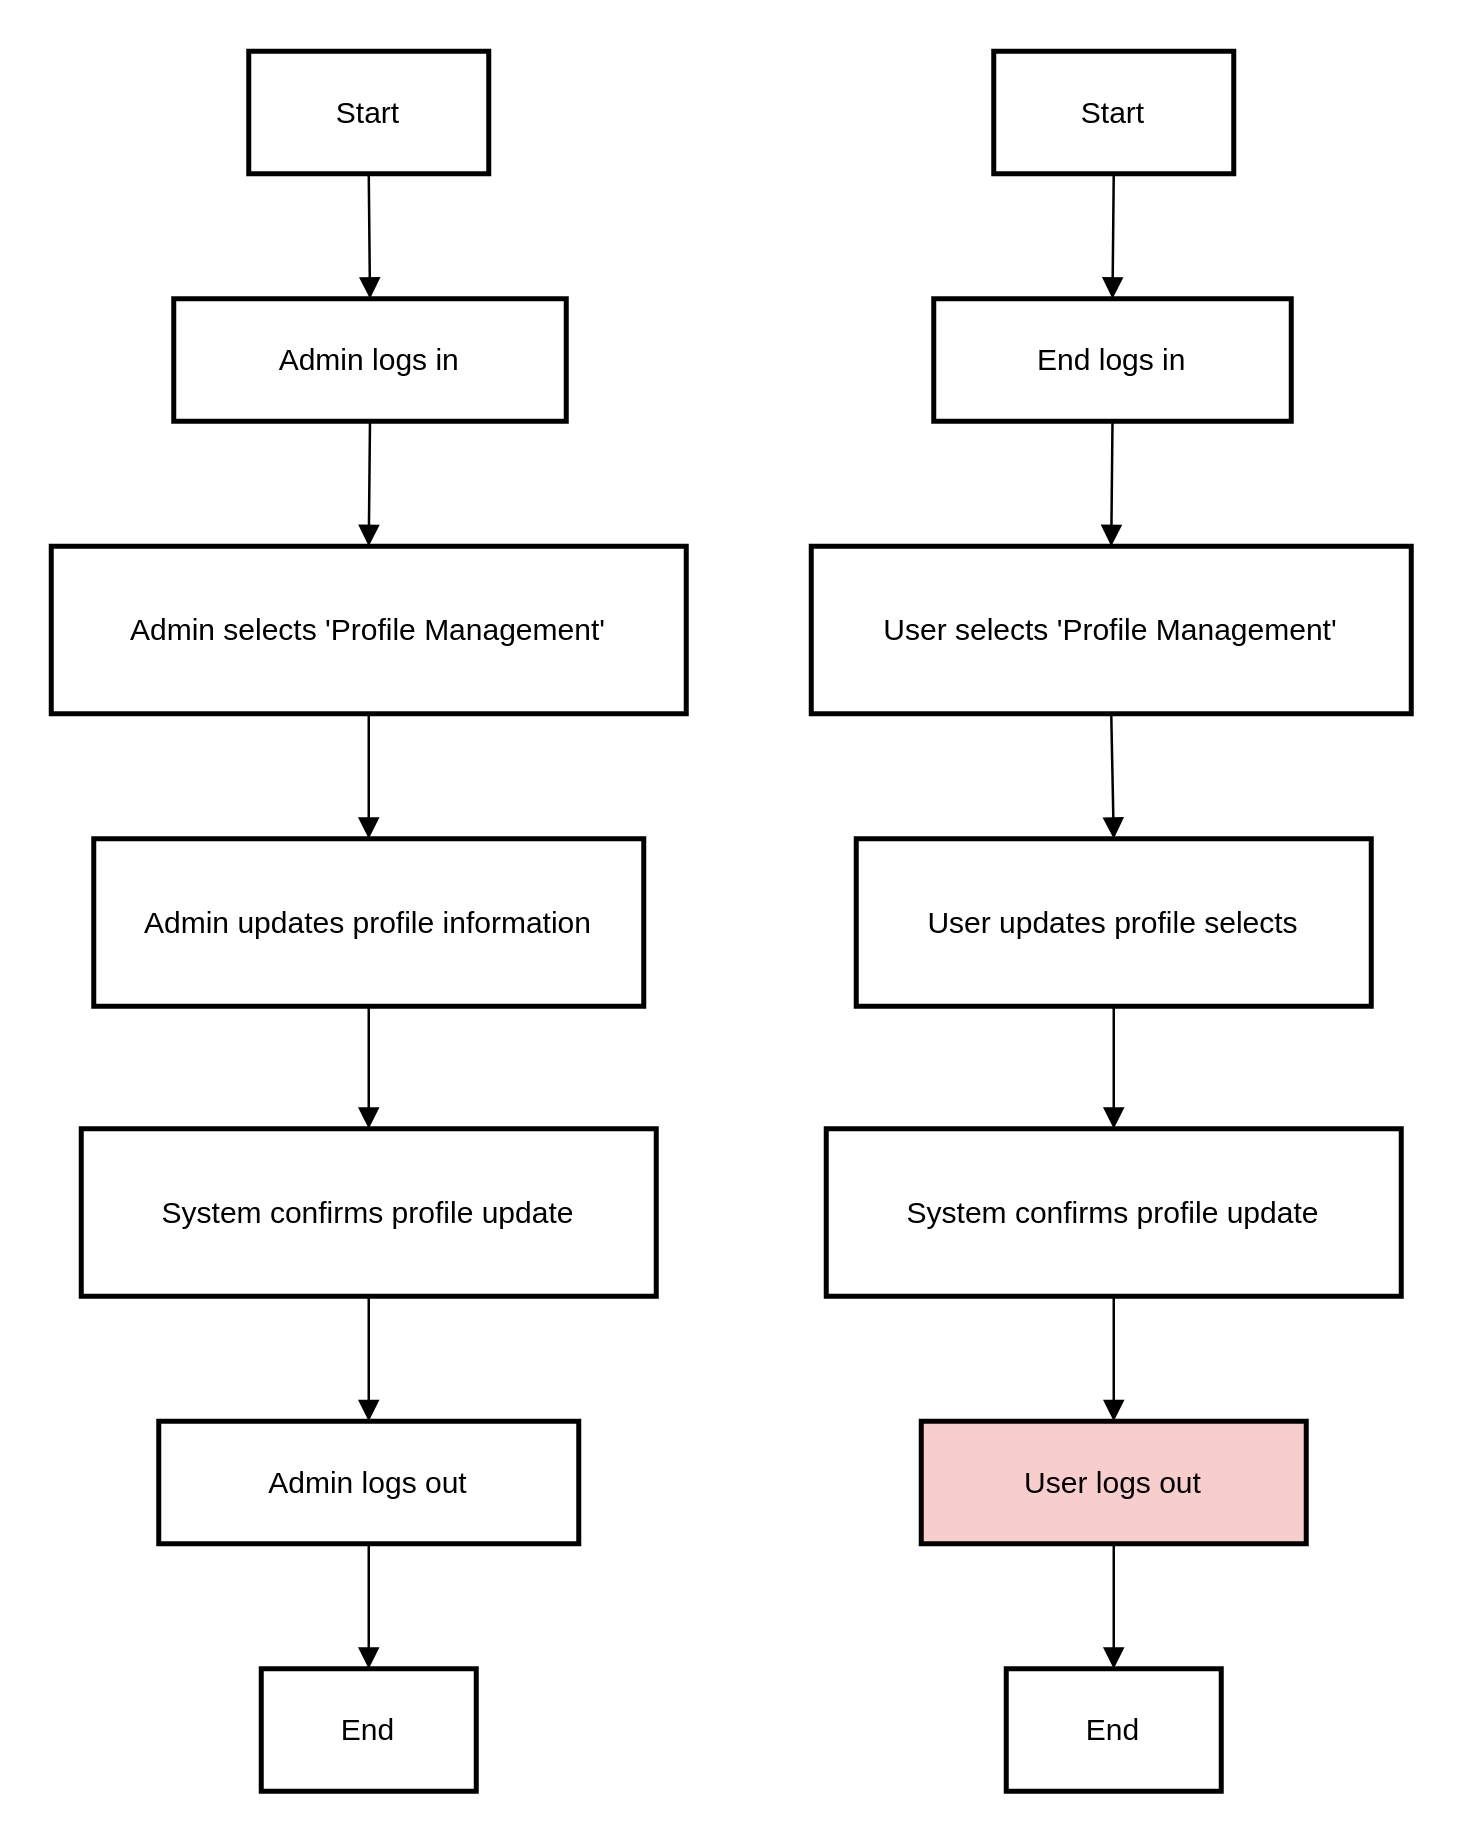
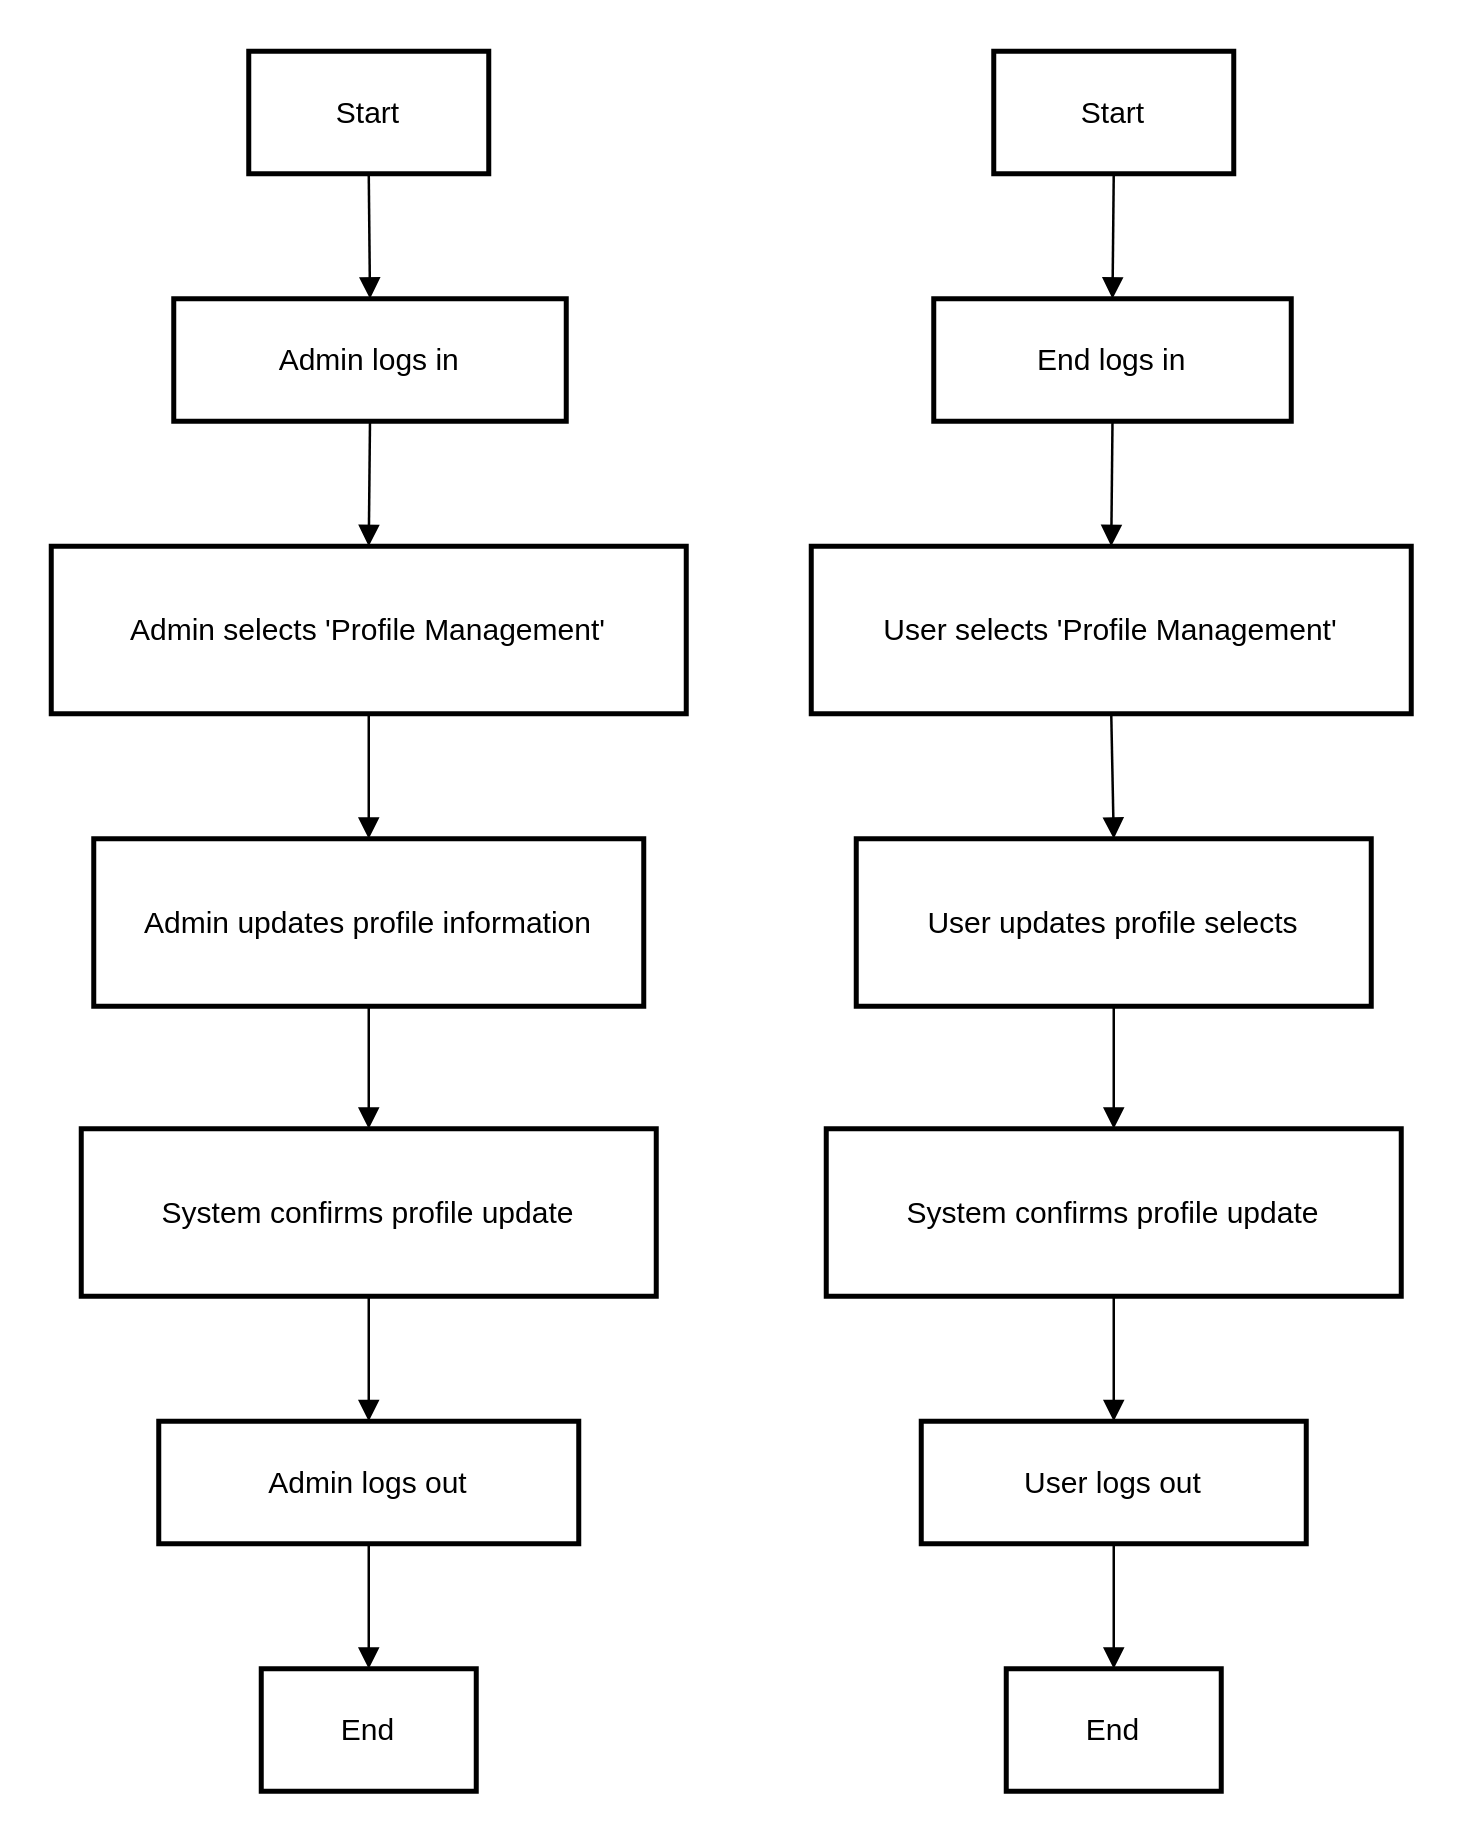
- <mxCell id="14" value="User logs out" style="whiteSpace=wrap;strokeWidth=2;fillColor=#f8cecc;" vertex="1" parent="1"><mxGeometry x="368" y="568" width="154" height="49" as="geometry" /></mxCell>
+ <mxCell id="14" value="User logs out" style="whiteSpace=wrap;strokeWidth=2;" vertex="1" parent="1"><mxGeometry x="368" y="568" width="154" height="49" as="geometry" /></mxCell>
